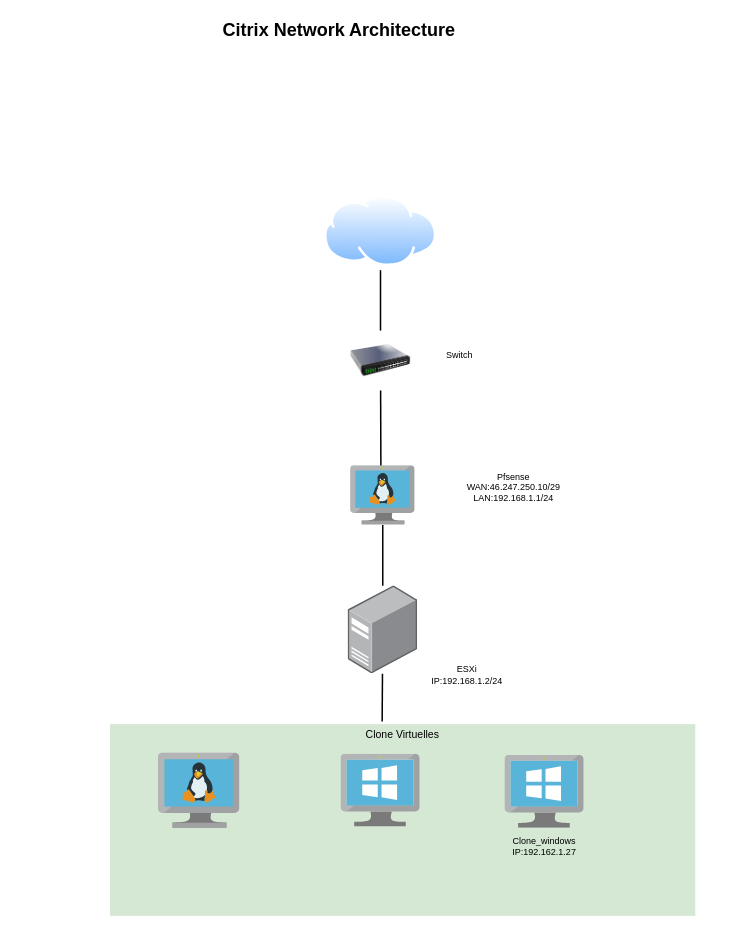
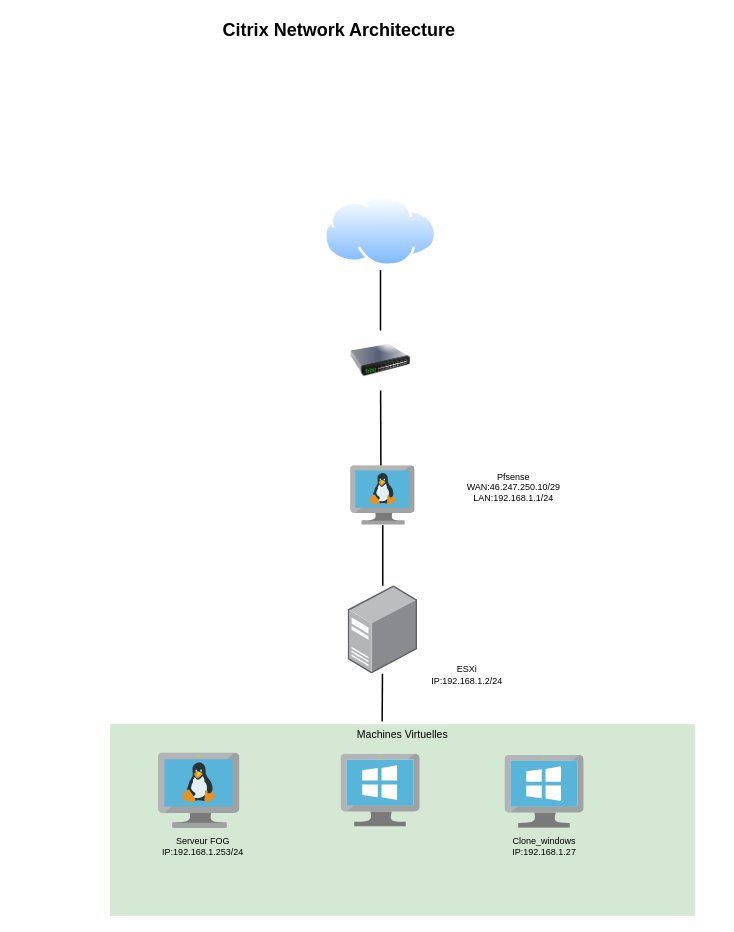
- <mxCell id="21" value="Switch" style="text;html=1;strokeColor=none;fillColor=none;align=center;verticalAlign=middle;whiteSpace=wrap;rounded=0;" vertex="1" parent="1"><mxGeometry x="546.5" y="450" width="130.2" height="45" as="geometry" /></mxCell>
- <mxCell id="14" value="Clone Virtuelles" style="whiteSpace=wrap;html=1;fillColor=#d5e8d4;fontSize=14;strokeColor=none;verticalAlign=top;" parent="13" vertex="1"><mxGeometry x="-30" width="780" height="255.53" as="geometry" /></mxCell>
+ <mxCell id="14" value="Machines Virtuelles" style="whiteSpace=wrap;html=1;fillColor=#d5e8d4;fontSize=14;strokeColor=none;verticalAlign=top;" parent="13" vertex="1"><mxGeometry x="-30" width="780" height="255.53" as="geometry" /></mxCell>
+ <mxCell id="18" value="Serveur FOG&lt;br&gt;IP:192.168.1.253/24" style="text;html=1;strokeColor=none;fillColor=none;align=center;verticalAlign=middle;whiteSpace=wrap;rounded=0;" vertex="1" parent="13"><mxGeometry x="34.34" y="138.47" width="120" height="50" as="geometry" /></mxCell>
- <mxCell id="19" value="Clone_windows&lt;br&gt;IP:192.162.1.27" style="text;html=1;strokeColor=none;fillColor=none;align=center;verticalAlign=middle;whiteSpace=wrap;rounded=0;" vertex="1" parent="13"><mxGeometry x="499" y="142.44" width="100" height="42.06" as="geometry" /></mxCell>
+ <mxCell id="19" value="Clone_windows&lt;br&gt;IP:192.168.1.27" style="text;html=1;strokeColor=none;fillColor=none;align=center;verticalAlign=middle;whiteSpace=wrap;rounded=0;" vertex="1" parent="13"><mxGeometry x="499" y="142.44" width="100" height="42.06" as="geometry" /></mxCell>
